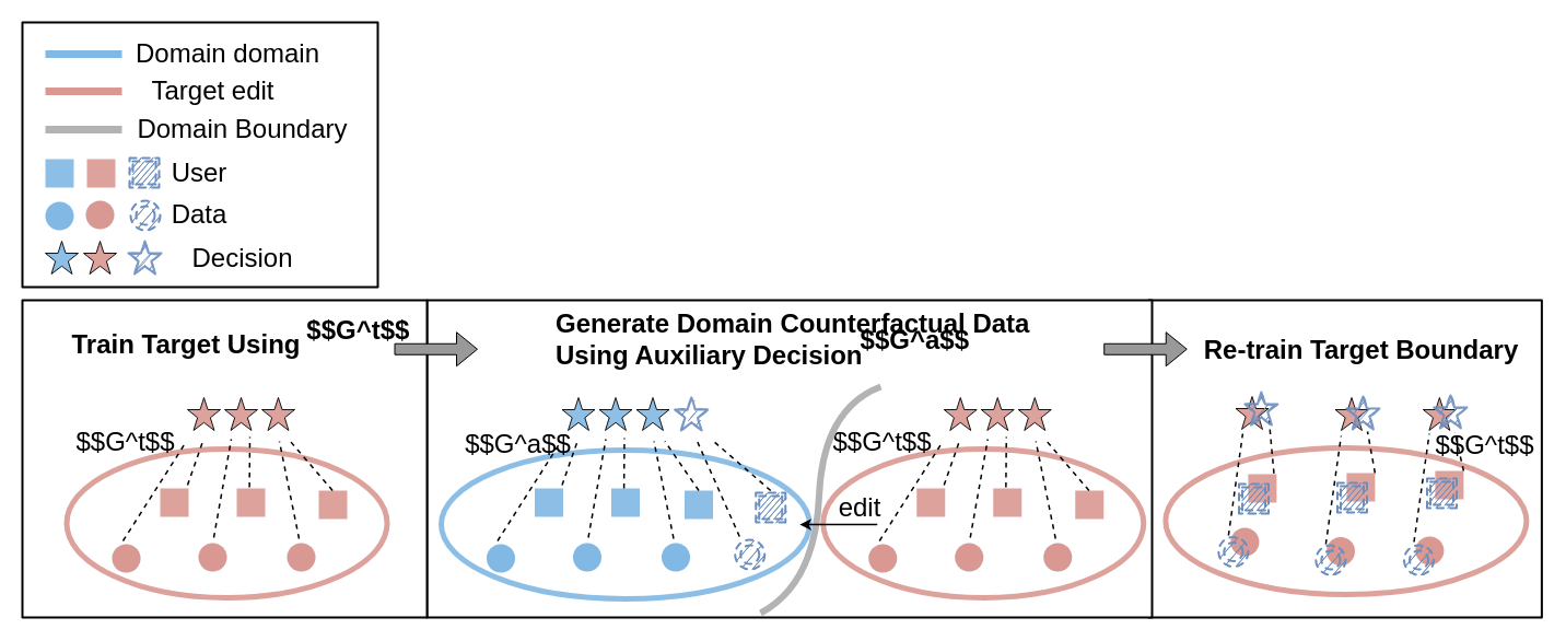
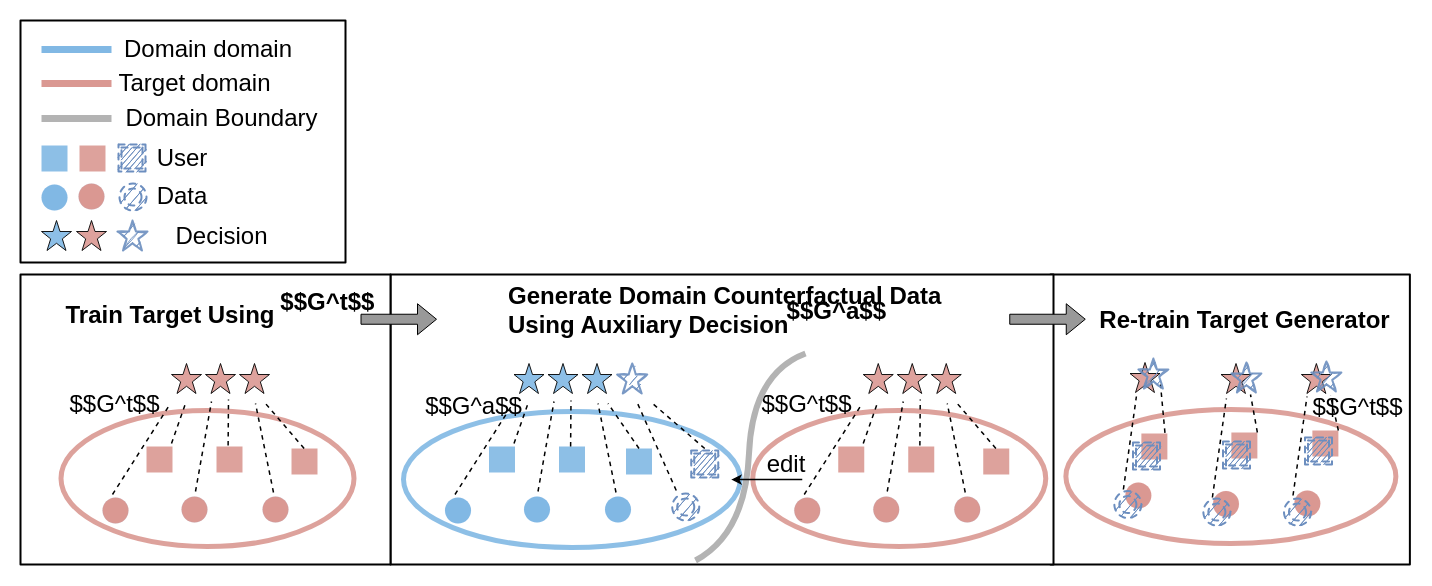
- <mxCell id="10" value="&lt;font style=&quot;font-size: 24px;&quot;&gt;Target edit&lt;/font&gt;" style="whiteSpace=wrap;html=1;fillColor=none;strokeColor=none;" parent="1" vertex="1"><mxGeometry x="101" y="63" width="187" height="40" as="geometry" /></mxCell>
+ <mxCell id="10" value="&lt;font style=&quot;font-size: 24px;&quot;&gt;Target domain&lt;/font&gt;" style="whiteSpace=wrap;html=1;fillColor=none;strokeColor=none;" parent="1" vertex="1"><mxGeometry x="101" y="63" width="187" height="40" as="geometry" /></mxCell>
- <mxCell id="51" value="&lt;b&gt;Re-train Target Boundary&lt;/b&gt;" style="whiteSpace=wrap;html=1;fontSize=24;strokeColor=none;strokeWidth=2;fillColor=none;gradientColor=#ffffff;opacity=90;" parent="1" vertex="1"><mxGeometry x="1087.63" y="295" width="312.5" height="50" as="geometry" /></mxCell>
+ <mxCell id="51" value="&lt;b&gt;Re-train Target Generator&lt;/b&gt;" style="whiteSpace=wrap;html=1;fontSize=24;strokeColor=none;strokeWidth=2;fillColor=none;gradientColor=#ffffff;opacity=90;" parent="1" vertex="1"><mxGeometry x="1087.63" y="295" width="312.5" height="50" as="geometry" /></mxCell>
